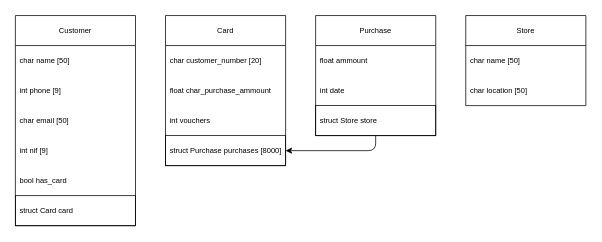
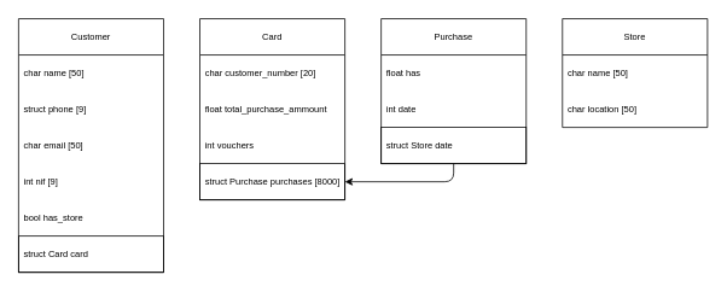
- <mxCell id="6" value="float ammount" style="text;strokeColor=none;fillColor=none;align=left;verticalAlign=middle;spacingLeft=4;spacingRight=4;overflow=hidden;rotatable=0;points=[[0,0.5],[1,0.5]];portConstraint=eastwest;glass=0;fontSize=10;" parent="5" vertex="1"><mxGeometry y="40" width="160" height="40" as="geometry" /></mxCell>
+ <mxCell id="6" value="float has" style="text;strokeColor=none;fillColor=none;align=left;verticalAlign=middle;spacingLeft=4;spacingRight=4;overflow=hidden;rotatable=0;points=[[0,0.5],[1,0.5]];portConstraint=eastwest;glass=0;fontSize=10;" parent="5" vertex="1"><mxGeometry y="40" width="160" height="40" as="geometry" /></mxCell>
- <mxCell id="16" value="int phone [9]" style="text;strokeColor=none;fillColor=none;align=left;verticalAlign=middle;spacingLeft=4;spacingRight=4;overflow=hidden;rotatable=0;points=[[0,0.5],[1,0.5]];portConstraint=eastwest;glass=0;fontSize=10;" parent="14" vertex="1"><mxGeometry y="80" width="160" height="40" as="geometry" /></mxCell>
+ <mxCell id="16" value="struct phone [9]" style="text;strokeColor=none;fillColor=none;align=left;verticalAlign=middle;spacingLeft=4;spacingRight=4;overflow=hidden;rotatable=0;points=[[0,0.5],[1,0.5]];portConstraint=eastwest;glass=0;fontSize=10;" parent="14" vertex="1"><mxGeometry y="80" width="160" height="40" as="geometry" /></mxCell>
- <mxCell id="11" value="float char_purchase_ammount" style="text;strokeColor=none;fillColor=none;align=left;verticalAlign=middle;spacingLeft=4;spacingRight=4;overflow=hidden;rotatable=0;points=[[0,0.5],[1,0.5]];portConstraint=eastwest;glass=0;fontSize=10;" parent="9" vertex="1"><mxGeometry y="80" width="160" height="40" as="geometry" /></mxCell>
+ <mxCell id="11" value="float total_purchase_ammount" style="text;strokeColor=none;fillColor=none;align=left;verticalAlign=middle;spacingLeft=4;spacingRight=4;overflow=hidden;rotatable=0;points=[[0,0.5],[1,0.5]];portConstraint=eastwest;glass=0;fontSize=10;" parent="9" vertex="1"><mxGeometry y="80" width="160" height="40" as="geometry" /></mxCell>
- <mxCell id="8" value="struct Store store" style="text;strokeColor=default;fillColor=none;align=left;verticalAlign=middle;spacingLeft=4;spacingRight=4;overflow=hidden;rotatable=0;points=[[0,0.5],[1,0.5]];portConstraint=eastwest;glass=0;fontSize=10;" parent="5" vertex="1"><mxGeometry y="120" width="160" height="40" as="geometry" /></mxCell>
+ <mxCell id="8" value="struct Store date" style="text;strokeColor=default;fillColor=none;align=left;verticalAlign=middle;spacingLeft=4;spacingRight=4;overflow=hidden;rotatable=0;points=[[0,0.5],[1,0.5]];portConstraint=eastwest;glass=0;fontSize=10;" parent="5" vertex="1"><mxGeometry y="120" width="160" height="40" as="geometry" /></mxCell>
- <mxCell id="19" value="bool has_card" style="text;strokeColor=none;fillColor=none;align=left;verticalAlign=middle;spacingLeft=4;spacingRight=4;overflow=hidden;rotatable=0;points=[[0,0.5],[1,0.5]];portConstraint=eastwest;glass=0;fontSize=10;" parent="14" vertex="1"><mxGeometry y="200" width="160" height="40" as="geometry" /></mxCell>
+ <mxCell id="19" value="bool has_store" style="text;strokeColor=none;fillColor=none;align=left;verticalAlign=middle;spacingLeft=4;spacingRight=4;overflow=hidden;rotatable=0;points=[[0,0.5],[1,0.5]];portConstraint=eastwest;glass=0;fontSize=10;" parent="14" vertex="1"><mxGeometry y="200" width="160" height="40" as="geometry" /></mxCell>
